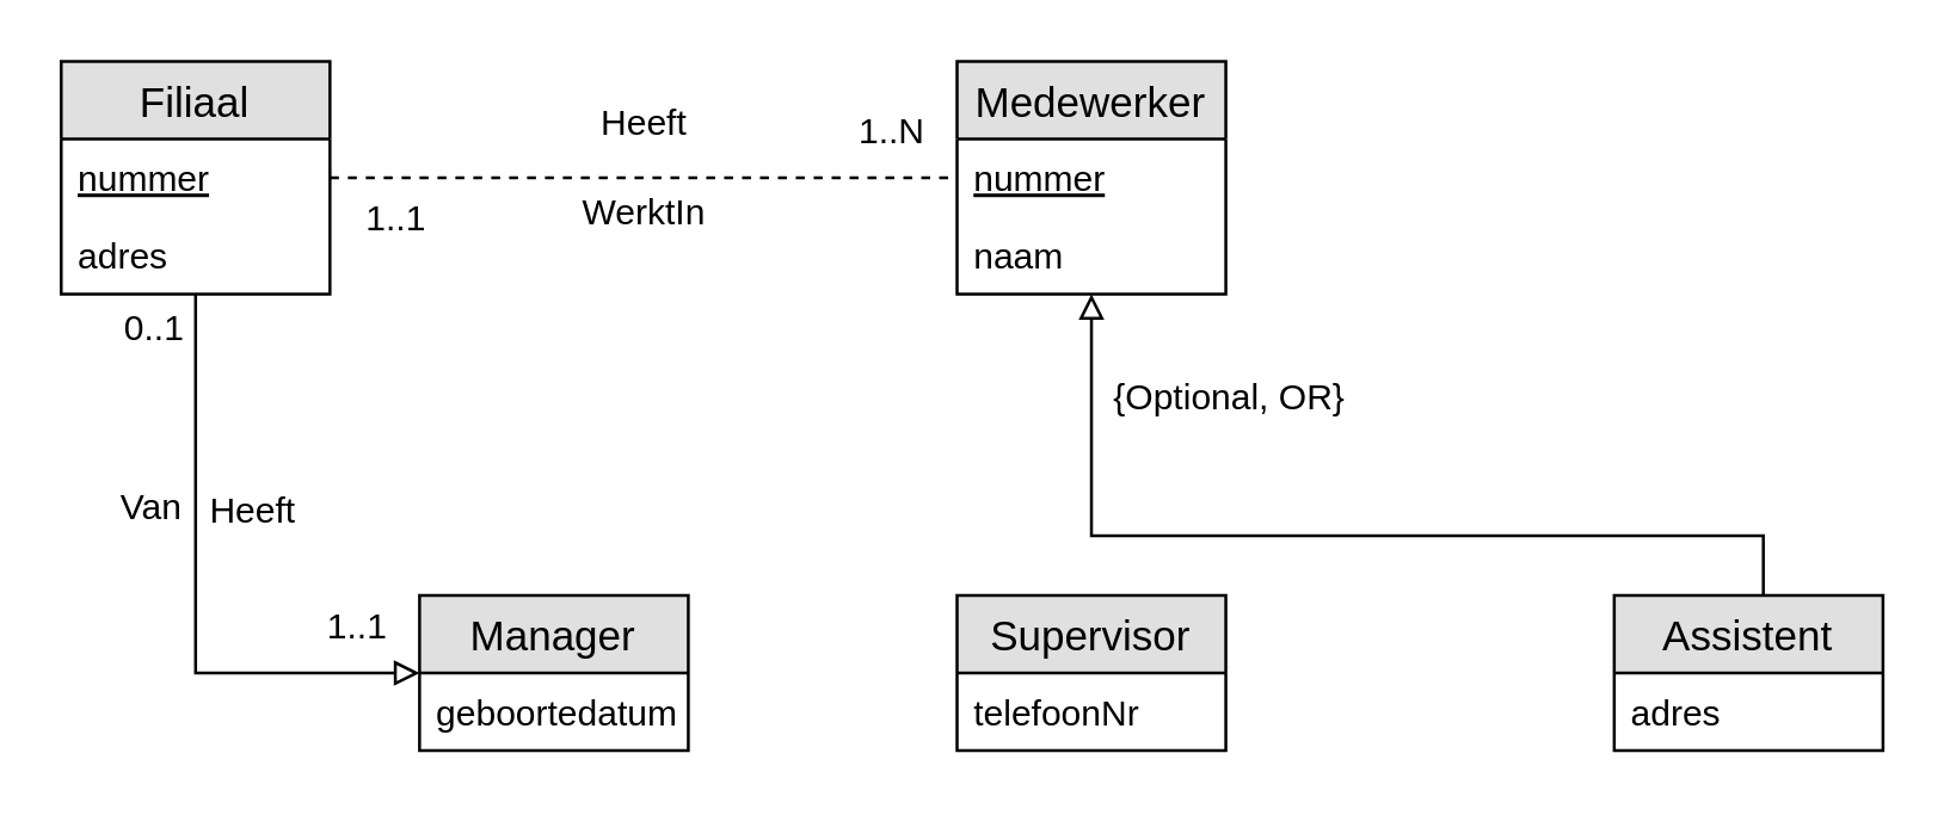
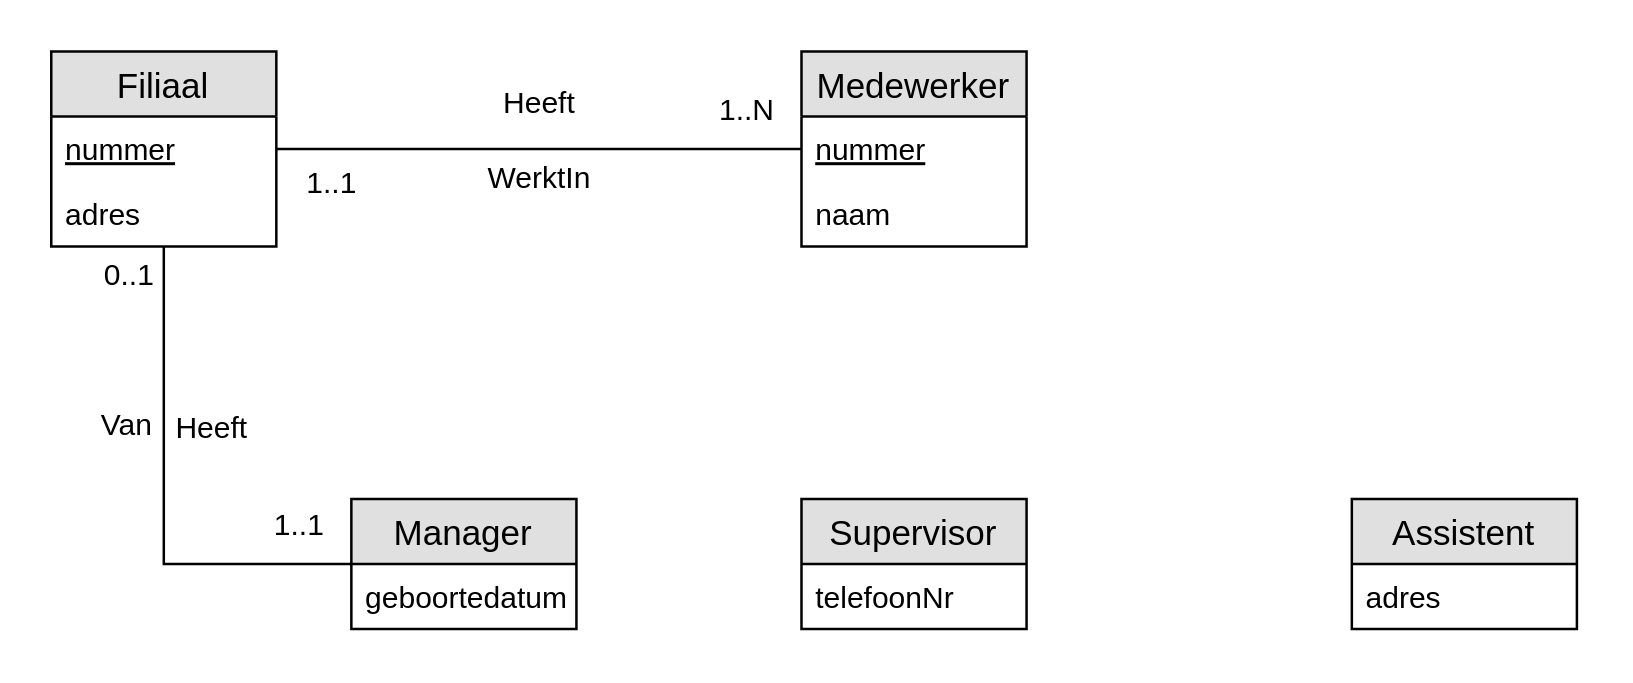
- <mxCell id="2" value="" style="edgeStyle=orthogonalEdgeStyle;fontSize=12;html=1;endArrow=none;jumpSize=6;strokeWidth=1;endFill=0;rounded=0;jumpStyle=none;dashed=1;" parent="1" source="7" target="10" edge="1"><mxGeometry width="100" height="100" relative="1" as="geometry"><mxPoint x="90" y="39.857" as="sourcePoint" /><mxPoint x="288" y="89" as="targetPoint" /><Array as="points" /></mxGeometry></mxCell>
+ <mxCell id="2" value="" style="edgeStyle=orthogonalEdgeStyle;fontSize=12;html=1;endArrow=none;jumpSize=6;strokeWidth=1;endFill=0;rounded=0;jumpStyle=none;" parent="1" source="7" target="10" edge="1"><mxGeometry width="100" height="100" relative="1" as="geometry"><mxPoint x="90" y="39.857" as="sourcePoint" /><mxPoint x="288" y="89" as="targetPoint" /><Array as="points" /></mxGeometry></mxCell>
- <mxCell id="19" value="" style="endArrow=block;html=1;rounded=0;edgeStyle=orthogonalEdgeStyle;endFill=0;" parent="1" source="15" target="10" edge="1"><mxGeometry width="50" height="50" relative="1" as="geometry"><mxPoint x="375" y="209" as="sourcePoint" /><mxPoint x="375" y="108" as="targetPoint" /><Array as="points"><mxPoint x="590" y="179" /><mxPoint x="365" y="179" /></Array></mxGeometry></mxCell>
- <mxCell id="20" value="{Optional, OR}" style="text;html=1;resizable=0;points=[];align=center;verticalAlign=middle;labelBackgroundColor=#ffffff;" parent="19" vertex="1" connectable="0"><mxGeometry x="0.81" y="-2" relative="1" as="geometry"><mxPoint x="43" y="3" as="offset" /></mxGeometry></mxCell>
- <mxCell id="21" value="" style="edgeStyle=orthogonalEdgeStyle;fontSize=12;html=1;endArrow=block;jumpSize=6;strokeWidth=1;endFill=0;rounded=0;jumpStyle=none;" parent="1" source="7" target="17" edge="1"><mxGeometry width="100" height="100" relative="1" as="geometry"><mxPoint x="125" y="109" as="sourcePoint" /><mxPoint x="335" y="109" as="targetPoint" /><Array as="points"><mxPoint x="65" y="225" /></Array></mxGeometry></mxCell>
+ <mxCell id="21" value="" style="edgeStyle=orthogonalEdgeStyle;fontSize=12;html=1;endArrow=none;jumpSize=6;strokeWidth=1;endFill=0;rounded=0;jumpStyle=none;" parent="1" source="7" target="17" edge="1"><mxGeometry width="100" height="100" relative="1" as="geometry"><mxPoint x="125" y="109" as="sourcePoint" /><mxPoint x="335" y="109" as="targetPoint" /><Array as="points"><mxPoint x="65" y="225" /></Array></mxGeometry></mxCell>
